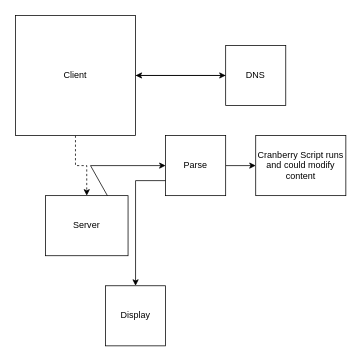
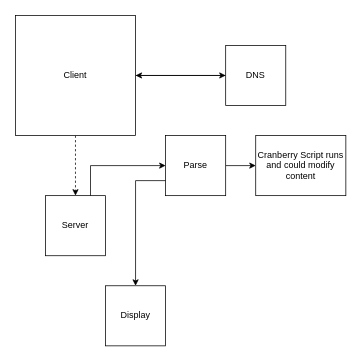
- <mxCell id="7" value="Server" style="whiteSpace=wrap;html=1;aspect=fixed;align=center;" vertex="1" parent="1"><mxGeometry x="60" y="260" width="110" height="80" as="geometry" /></mxCell>
+ <mxCell id="7" value="Server" style="whiteSpace=wrap;html=1;aspect=fixed;align=center;" vertex="1" parent="1"><mxGeometry x="60" y="260" width="80" height="80" as="geometry" /></mxCell>
